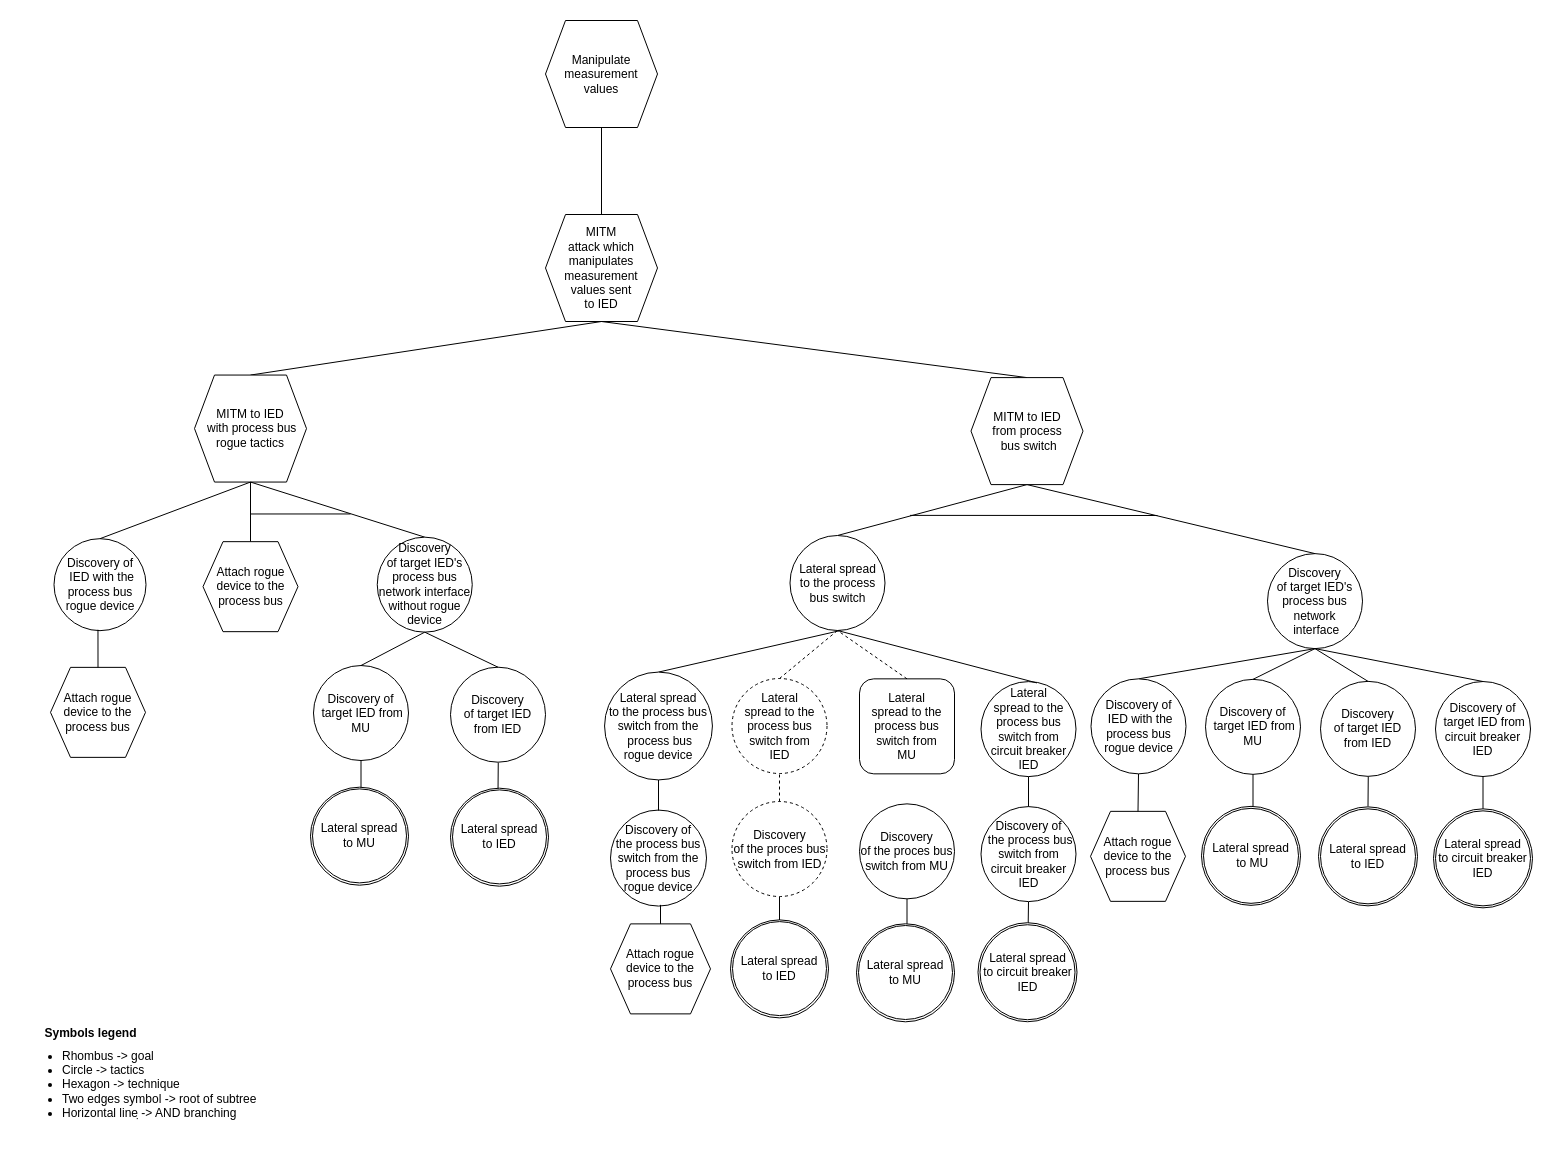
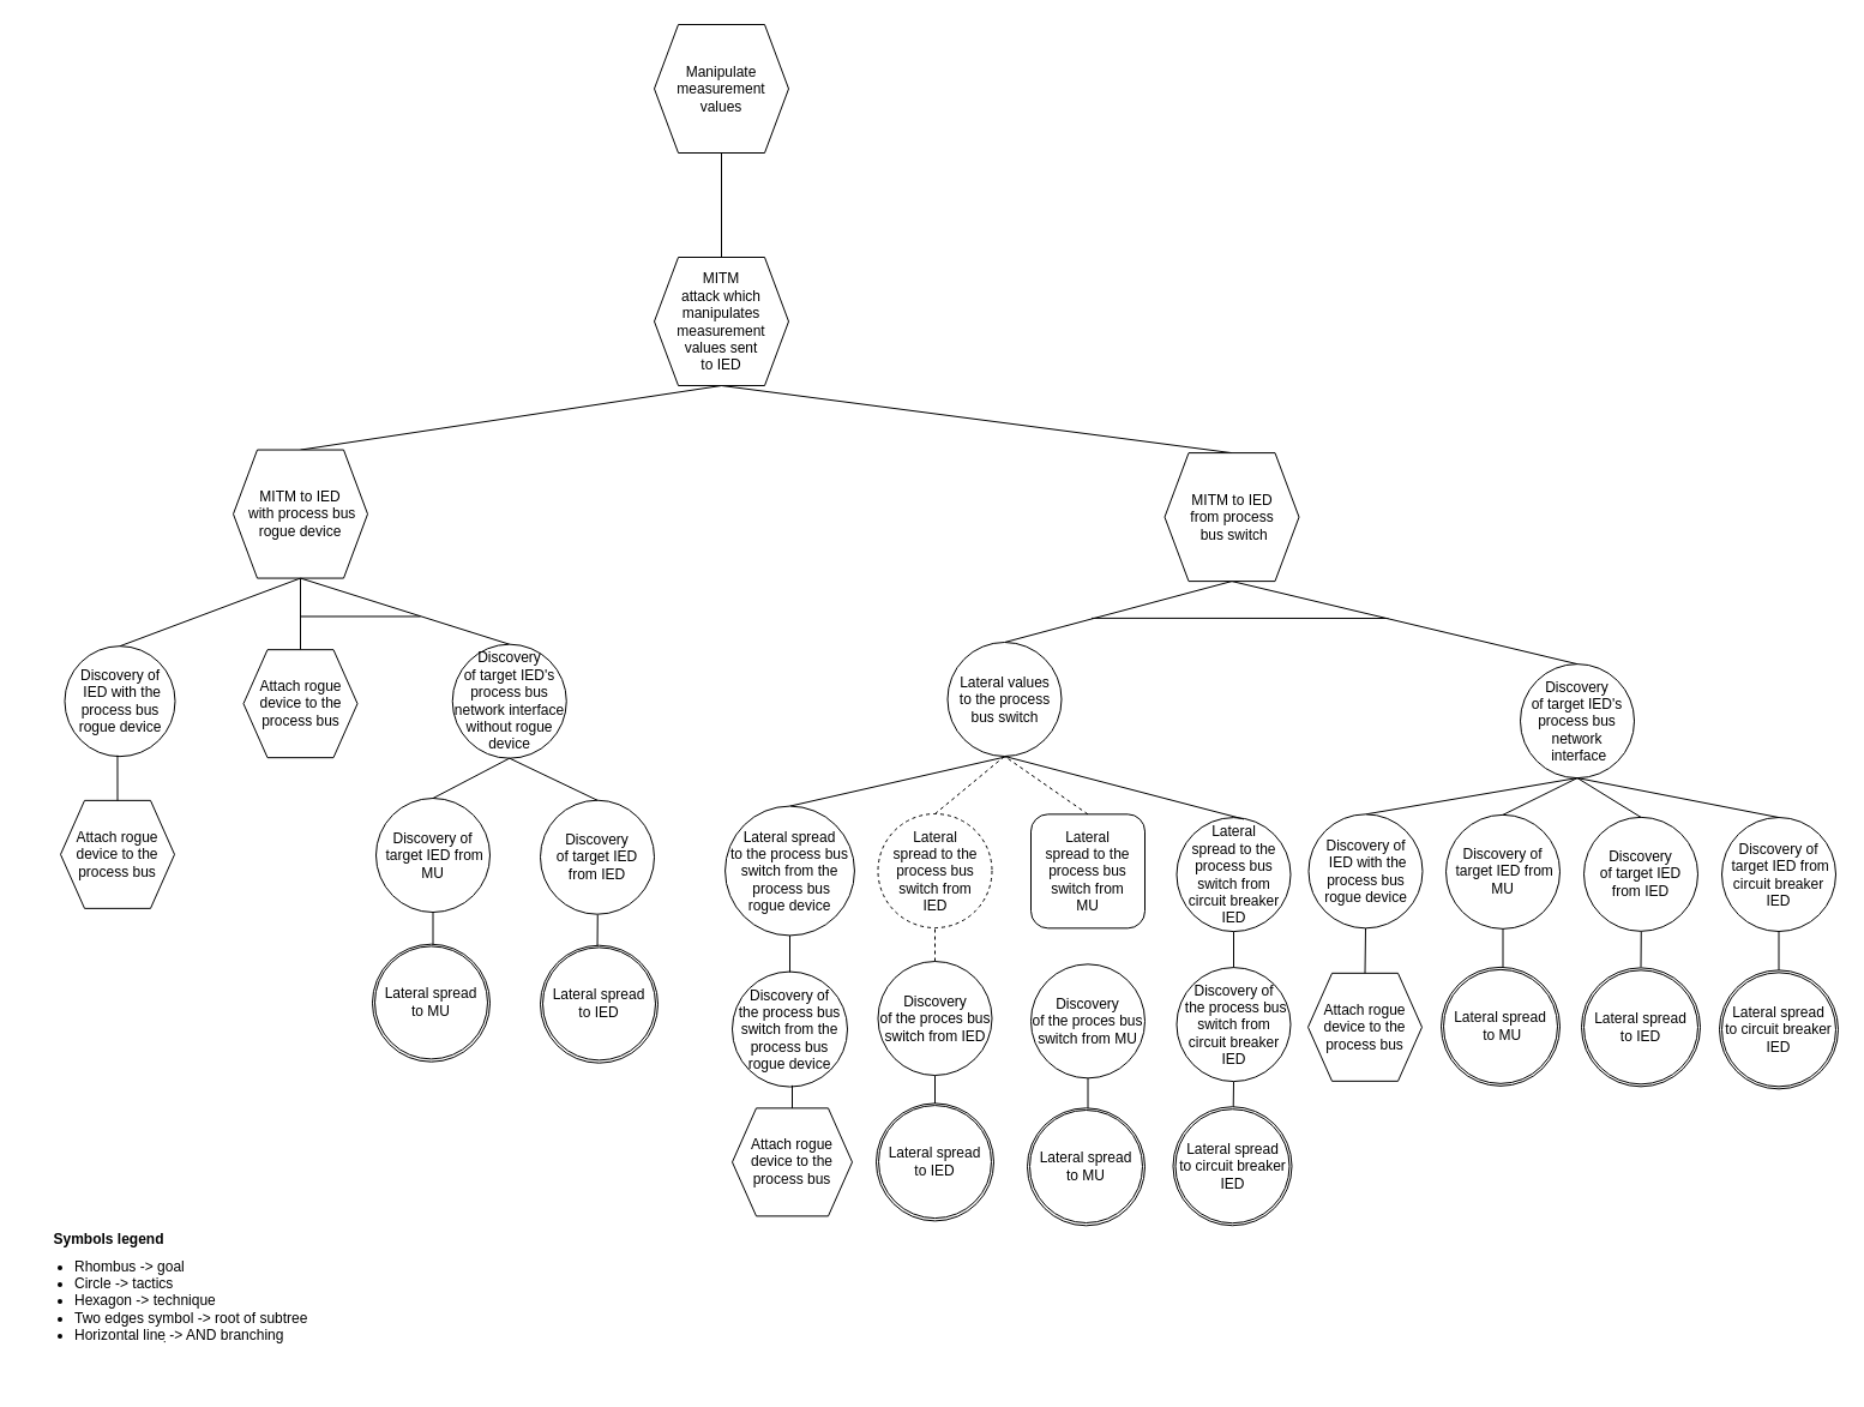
- <mxCell id="35" value="MITM to IED&lt;br&gt;&amp;nbsp;with process bus rogue tactics" style="shape=hexagon;perimeter=hexagonPerimeter2;whiteSpace=wrap;html=1;fixedSize=1;" parent="1" vertex="1"><mxGeometry x="194" y="374.56" width="112" height="107" as="geometry" /></mxCell>
+ <mxCell id="35" value="MITM to IED&lt;br&gt;&amp;nbsp;with process bus rogue device" style="shape=hexagon;perimeter=hexagonPerimeter2;whiteSpace=wrap;html=1;fixedSize=1;" parent="1" vertex="1"><mxGeometry x="194" y="374.56" width="112" height="107" as="geometry" /></mxCell>
- <mxCell id="33" value="Lateral spread &lt;br&gt;to the process bus switch" style="ellipse;whiteSpace=wrap;html=1;aspect=fixed;" parent="1" vertex="1"><mxGeometry x="789.5" y="535" width="95" height="95" as="geometry" /></mxCell>
+ <mxCell id="33" value="Lateral values &lt;br&gt;to the process bus switch" style="ellipse;whiteSpace=wrap;html=1;aspect=fixed;" parent="1" vertex="1"><mxGeometry x="789.5" y="535" width="95" height="95" as="geometry" /></mxCell>
- <mxCell id="10" value="Discovery&lt;br&gt;of the proces bus switch from IED" style="ellipse;whiteSpace=wrap;html=1;aspect=fixed;dashed=1;" parent="1" vertex="1"><mxGeometry x="731.5" y="801.02" width="95" height="95" as="geometry" /></mxCell>
+ <mxCell id="10" value="Discovery&lt;br&gt;of the proces bus switch from IED" style="ellipse;whiteSpace=wrap;html=1;aspect=fixed;" parent="1" vertex="1"><mxGeometry x="731.5" y="801.02" width="95" height="95" as="geometry" /></mxCell>
